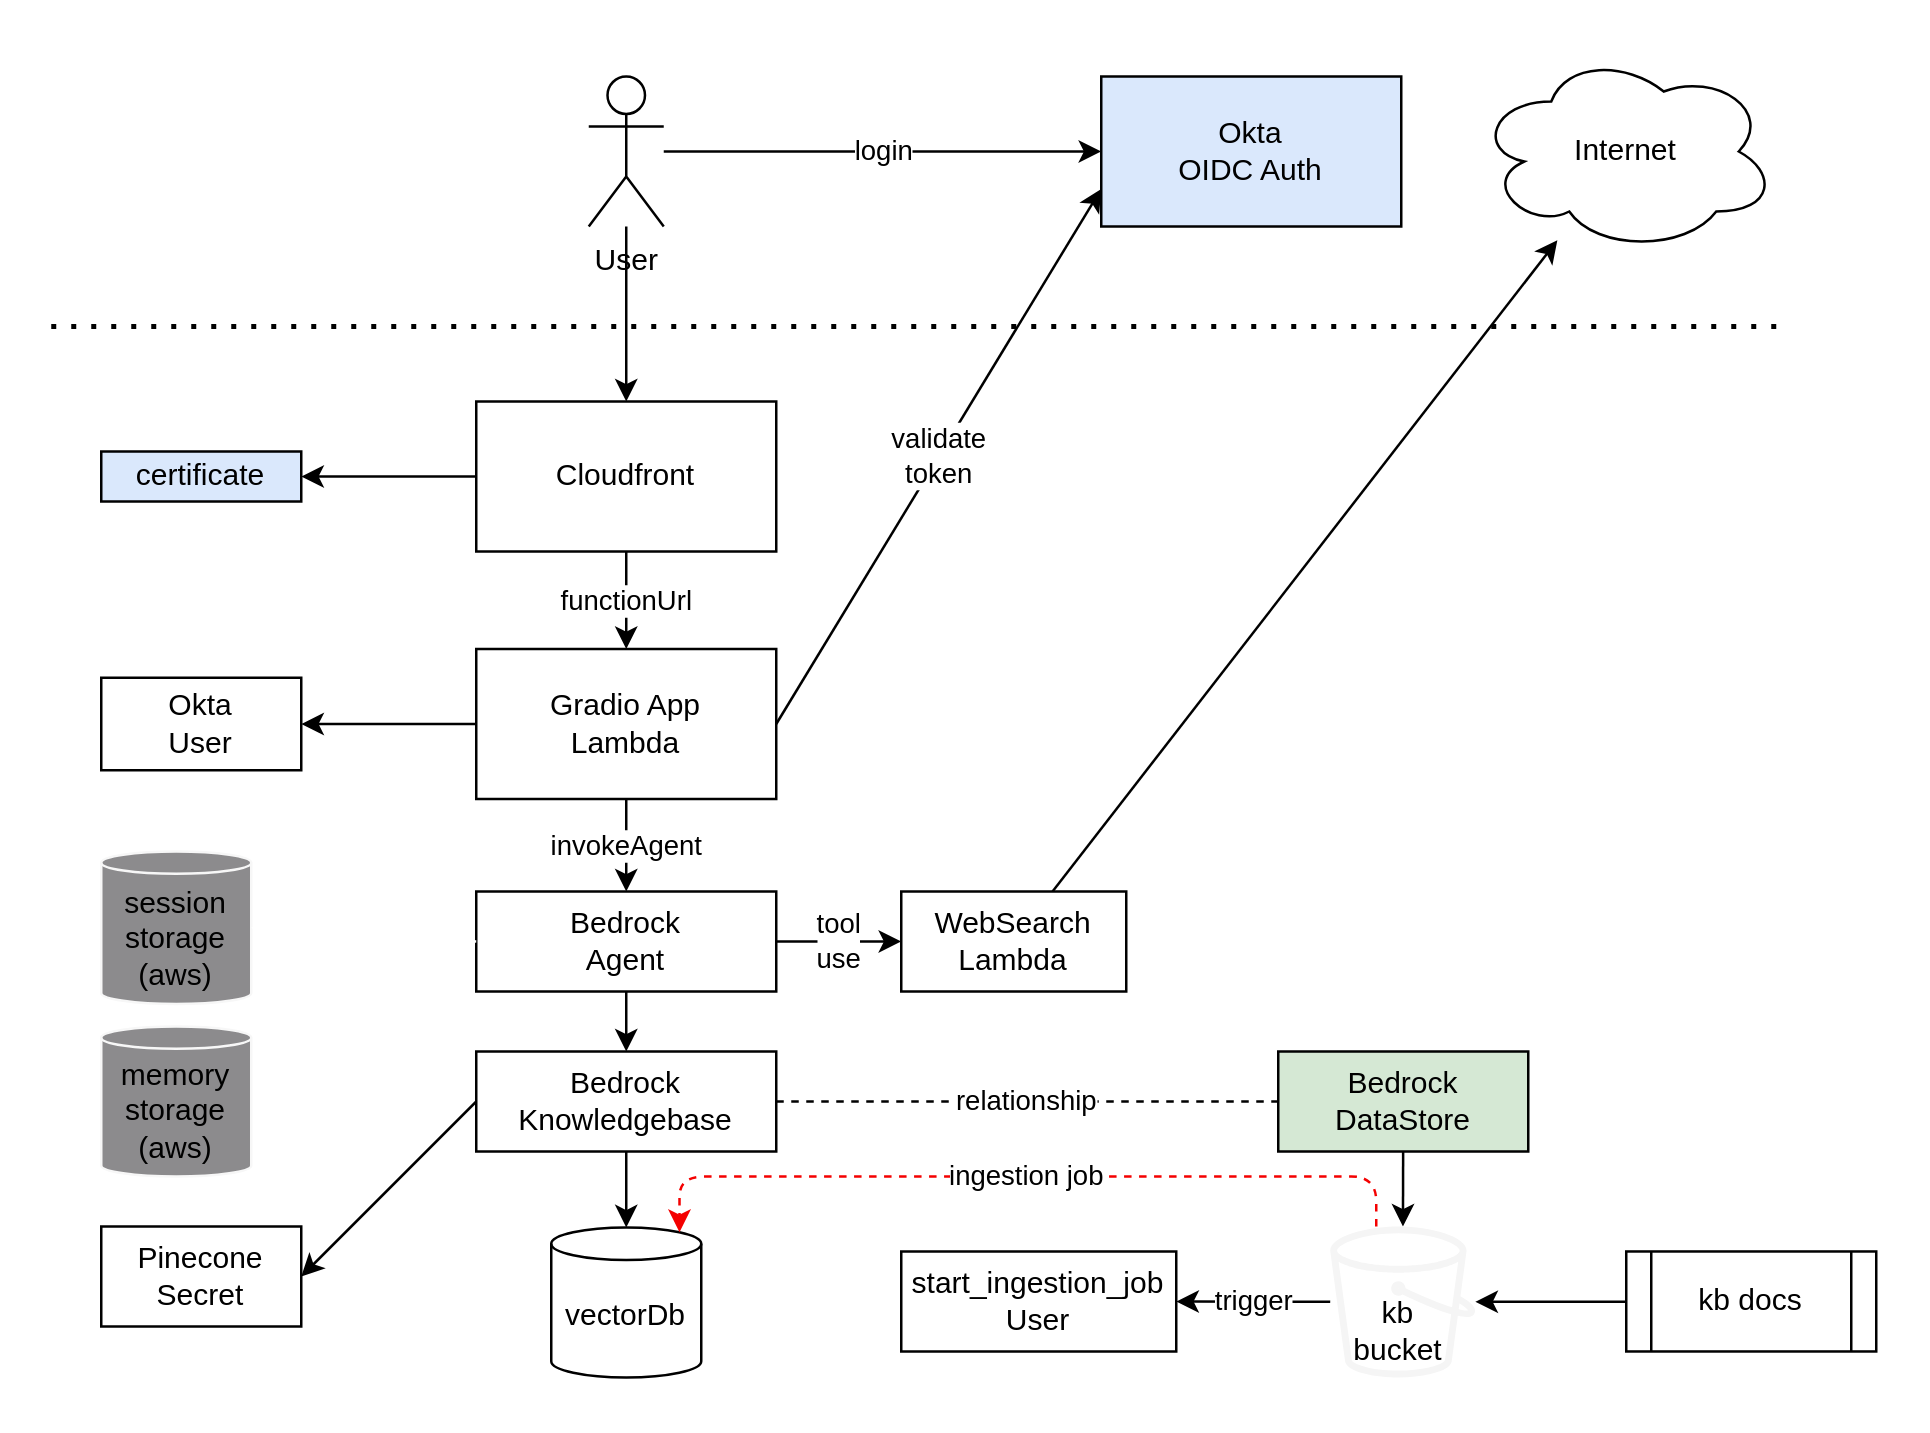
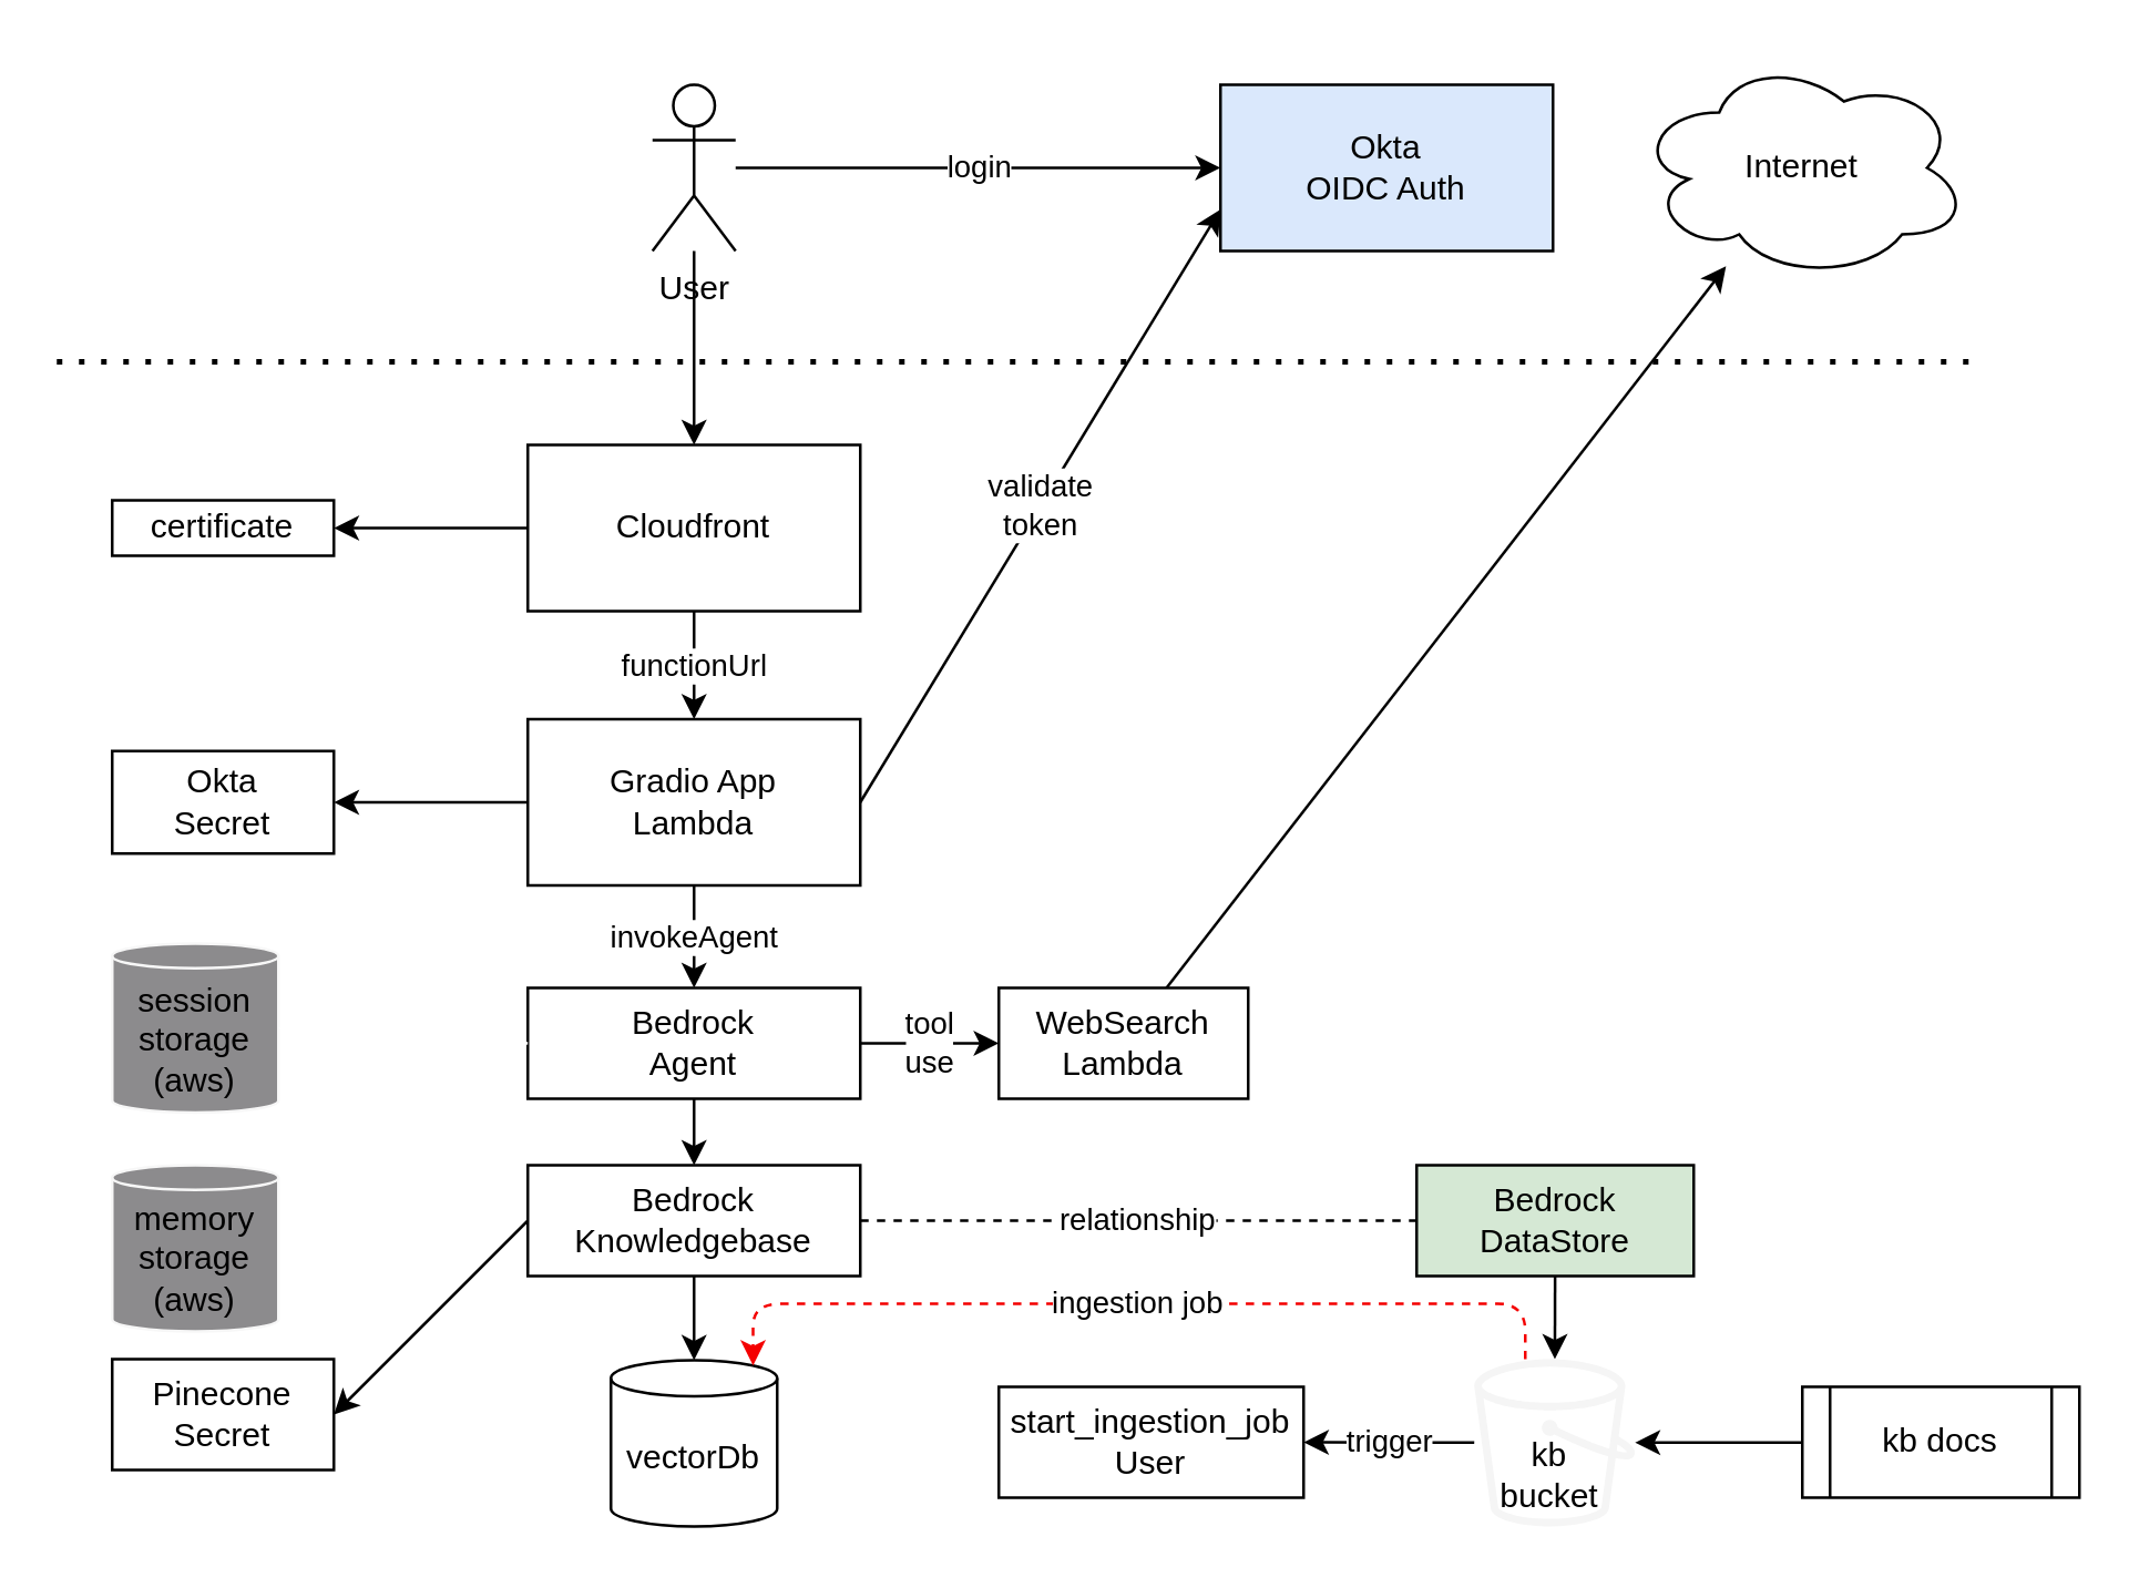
- <mxCell id="27" value="certificate" style="rounded=0;whiteSpace=wrap;html=1;fillColor=#dae8fc;" vertex="1" parent="1"><mxGeometry x="40" y="180" width="80" height="20" as="geometry" /></mxCell>
+ <mxCell id="27" value="certificate" style="rounded=0;whiteSpace=wrap;html=1;" vertex="1" parent="1"><mxGeometry x="40" y="180" width="80" height="20" as="geometry" /></mxCell>
- <mxCell id="19" value="Okta&lt;br&gt;User" style="rounded=0;whiteSpace=wrap;html=1;" vertex="1" parent="1"><mxGeometry x="40" y="270.5" width="80" height="37" as="geometry" /></mxCell>
+ <mxCell id="19" value="Okta&lt;br&gt;Secret" style="rounded=0;whiteSpace=wrap;html=1;" vertex="1" parent="1"><mxGeometry x="40" y="270.5" width="80" height="37" as="geometry" /></mxCell>
- <mxCell id="39" value="memory&lt;br&gt;storage&lt;br&gt;(aws)" style="shape=cylinder3;whiteSpace=wrap;html=1;boundedLbl=1;backgroundOutline=1;size=4.452;strokeWidth=1;strokeColor=#f7f7f7;fillColor=#8c8b8d;" vertex="1" parent="1"><mxGeometry x="40" y="410" width="60" height="60" as="geometry" /></mxCell>
+ <mxCell id="39" value="memory&lt;br&gt;storage&lt;br&gt;(aws)" style="shape=cylinder3;whiteSpace=wrap;html=1;boundedLbl=1;backgroundOutline=1;size=4.452;strokeWidth=1;strokeColor=#f7f7f7;fillColor=#8c8b8d;" vertex="1" parent="1"><mxGeometry x="40" y="420" width="60" height="60" as="geometry" /></mxCell>
